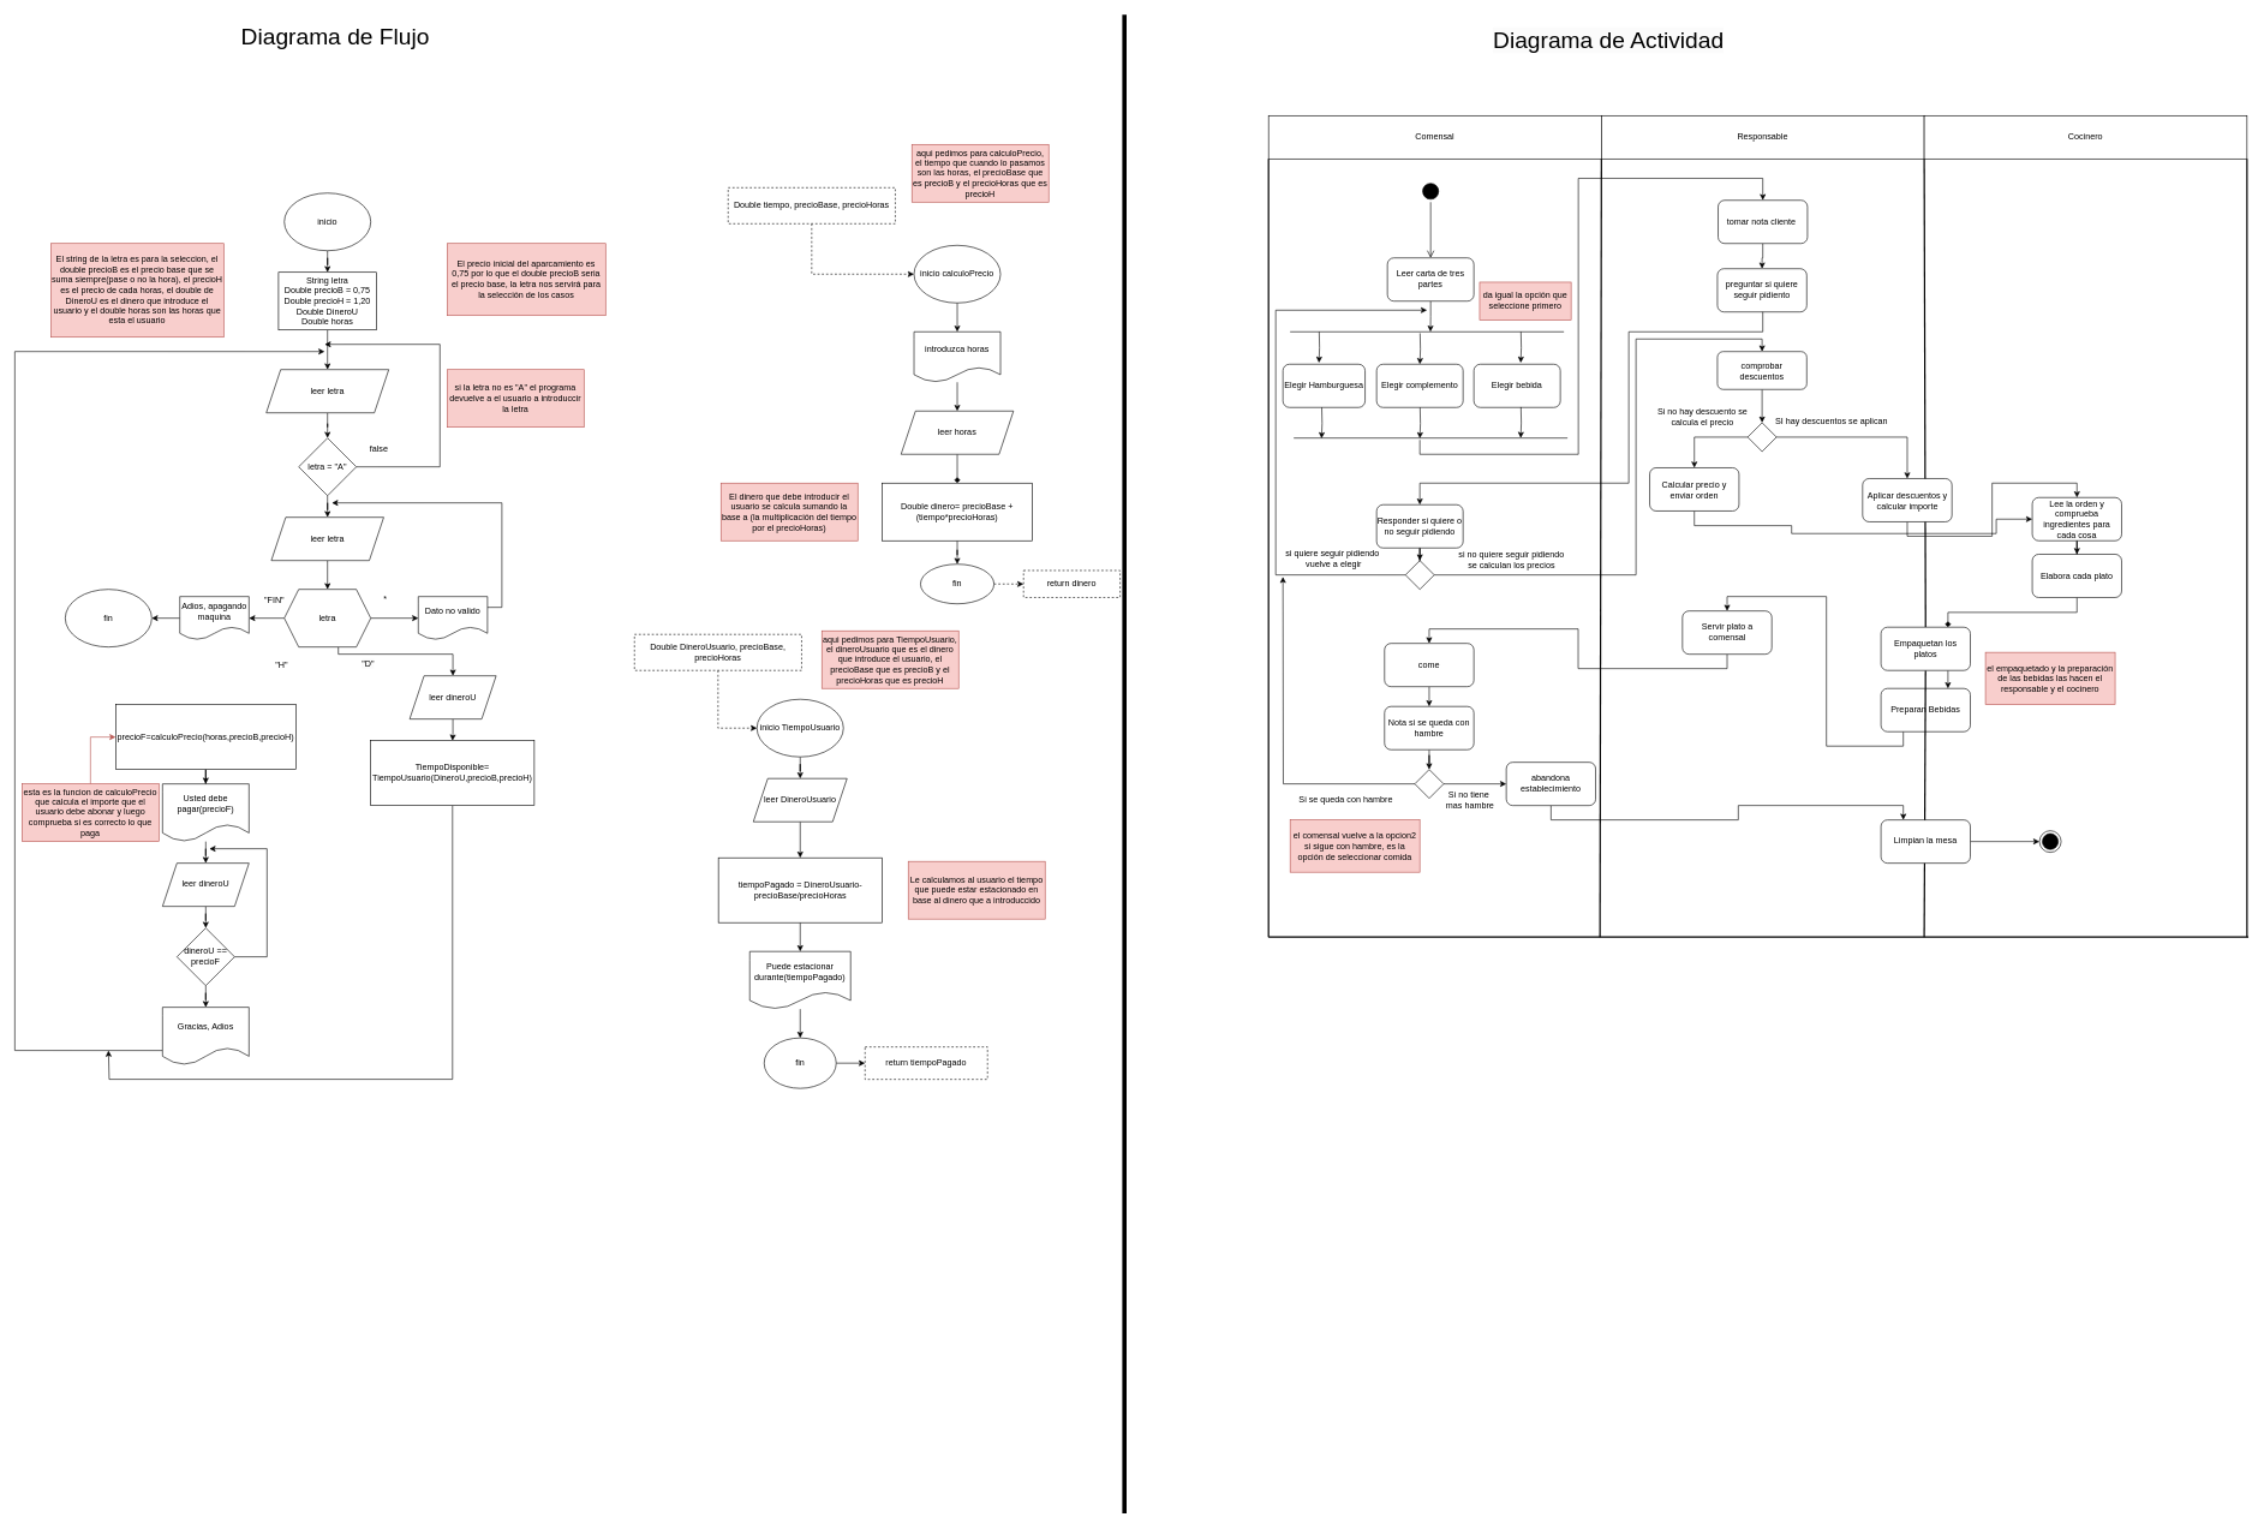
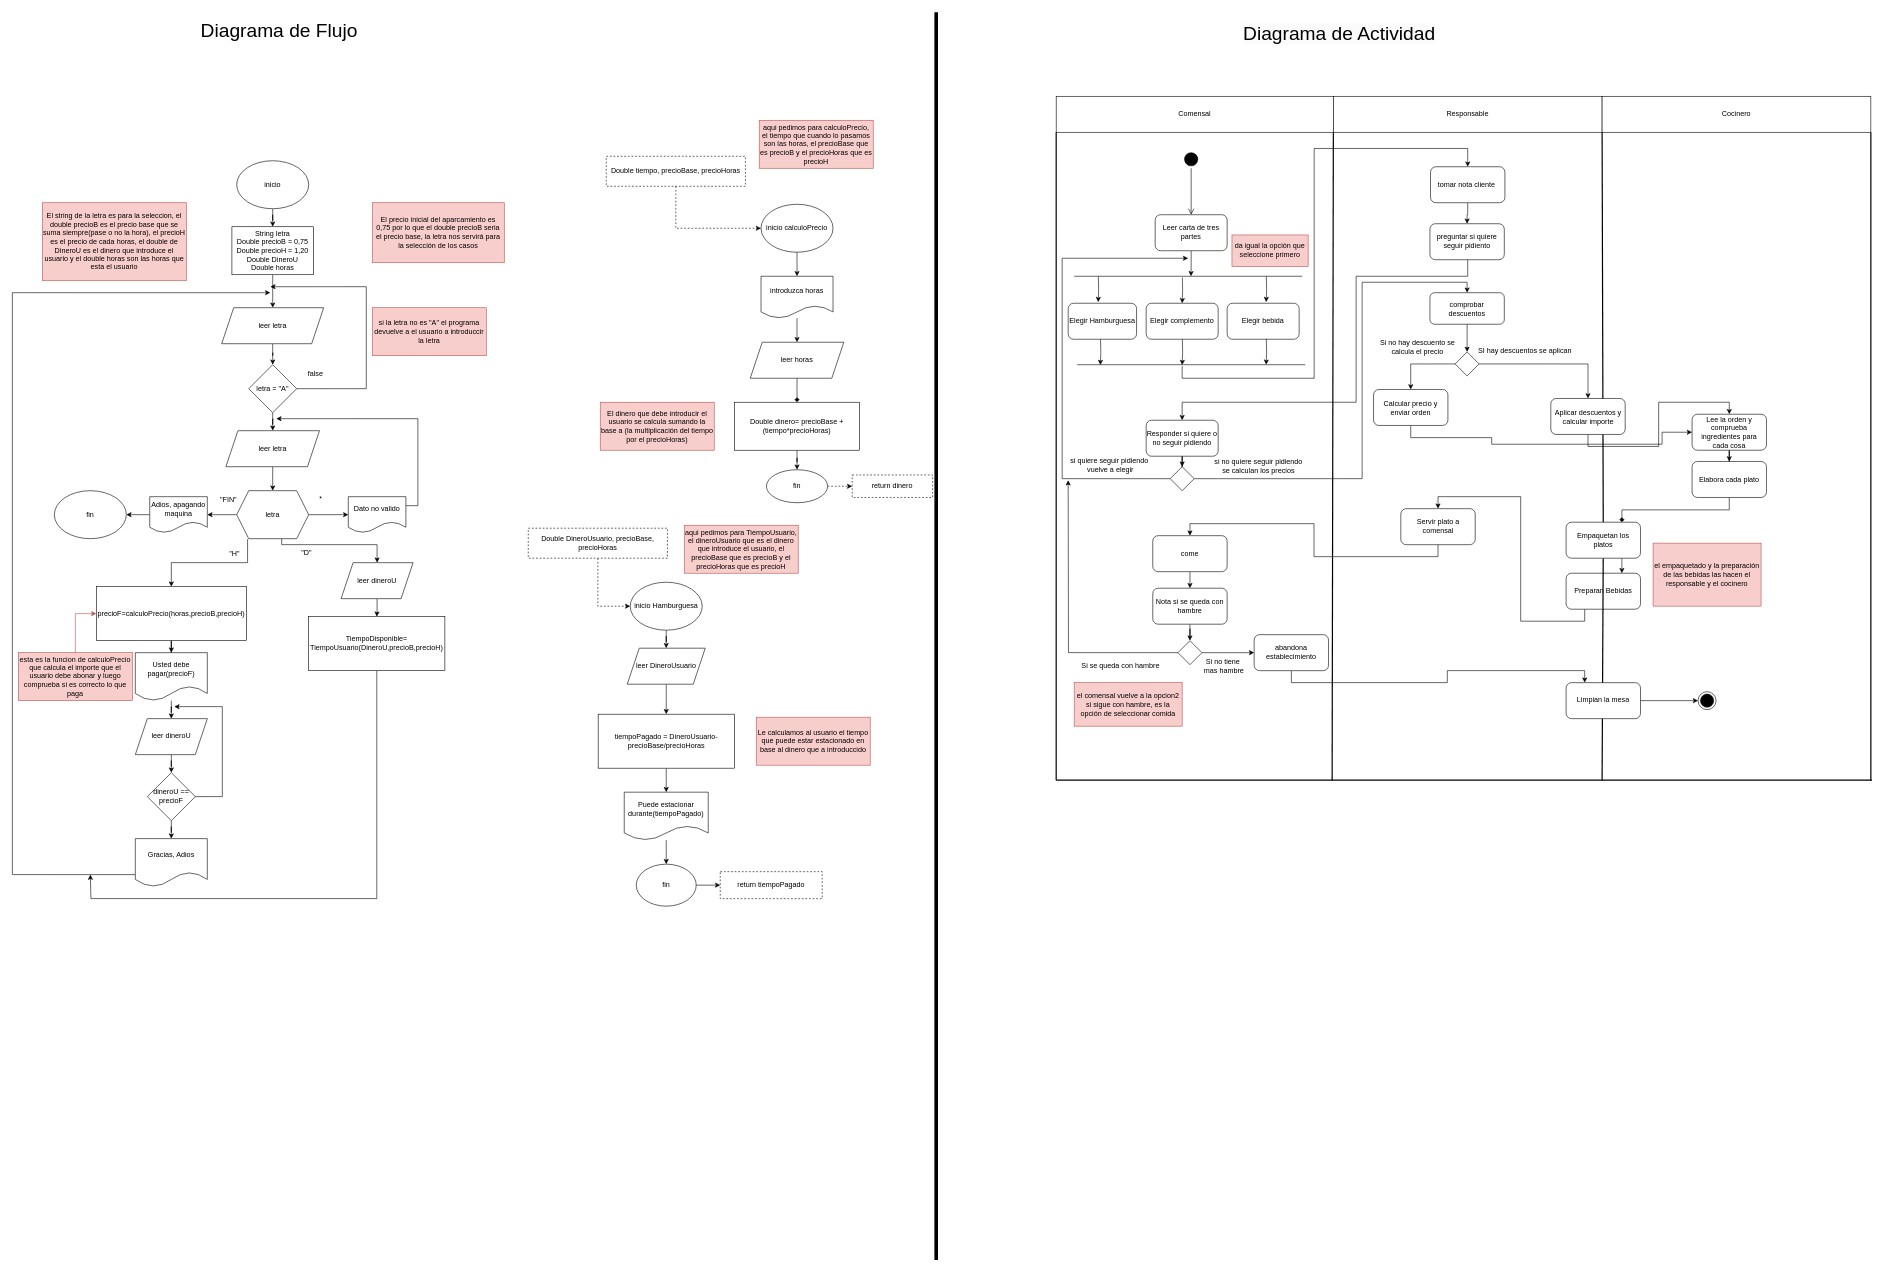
+ <mxCell id="19" style="edgeStyle=orthogonalEdgeStyle;rounded=0;orthogonalLoop=1;jettySize=auto;html=1;exitX=0.151;exitY=1.01;exitDx=0;exitDy=0;entryX=0.5;entryY=0;entryDx=0;entryDy=0;exitPerimeter=0;" edge="1" parent="1" source="23" target="30"><mxGeometry relative="1" as="geometry"><mxPoint x="240" y="977.44" as="targetPoint" /></mxGeometry></mxCell>
- <mxCell id="153" value="el empaquetado y la preparación de las bebidas las hacen el responsable y el cocinero" style="rounded=0;whiteSpace=wrap;html=1;fillColor=#f8cecc;strokeColor=#b85450;" vertex="1" parent="1"><mxGeometry x="2755" y="904.88" width="180" height="72.56" as="geometry" /></mxCell>
+ <mxCell id="153" value="el empaquetado y la preparación de las bebidas las hacen el responsable y el cocinero" style="rounded=0;whiteSpace=wrap;html=1;fillColor=#f8cecc;strokeColor=#b85450;" vertex="1" parent="1"><mxGeometry x="2755" y="904.88" width="180" height="105" as="geometry" /></mxCell>
- <mxCell id="63" value="inicio TiempoUsuario" style="ellipse;whiteSpace=wrap;html=1;" vertex="1" parent="1"><mxGeometry x="1050" y="970" width="120" height="80" as="geometry" /></mxCell>
+ <mxCell id="63" value="inicio Hamburguesa" style="ellipse;whiteSpace=wrap;html=1;" vertex="1" parent="1"><mxGeometry x="1050" y="970" width="120" height="80" as="geometry" /></mxCell>
